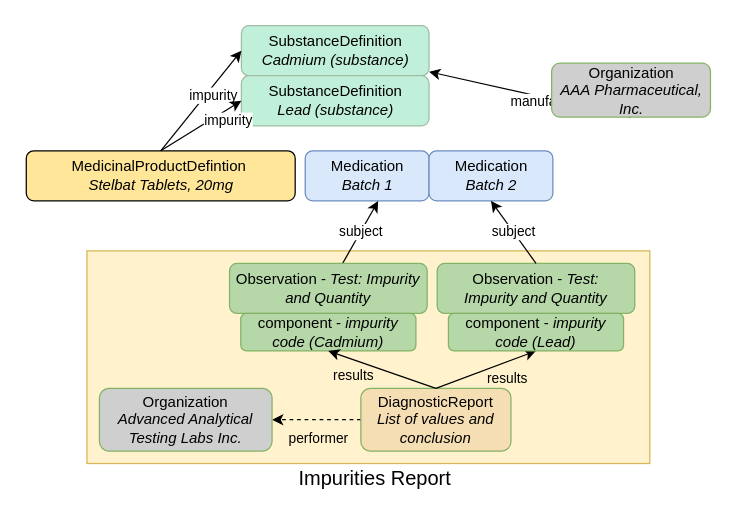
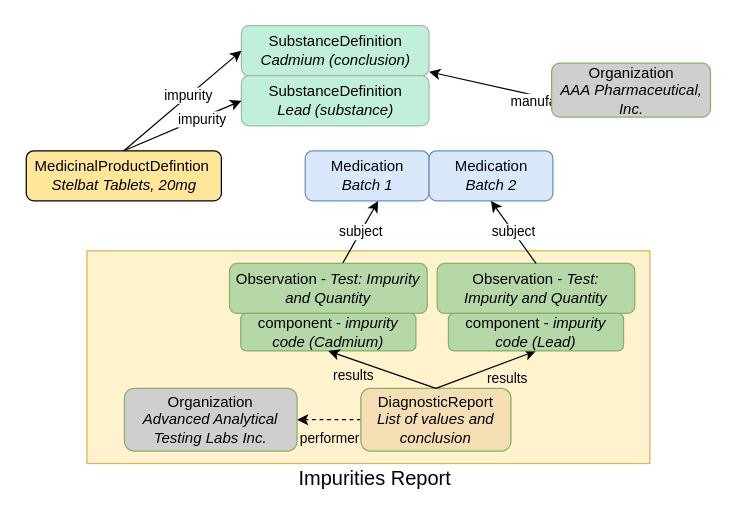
- <mxCell id="11" value="SubstanceDefinition&lt;br&gt;&lt;i style=&quot;border-color: var(--border-color);&quot;&gt;Cadmium (substance)&lt;/i&gt;" style="rounded=1;whiteSpace=wrap;html=1;fontSize=12;glass=0;strokeWidth=1;shadow=0;fillColor=#c1f0da;strokeColor=#9ebda2;" parent="1" vertex="1"><mxGeometry x="192.5" y="20" width="150" height="40" as="geometry" /></mxCell>
+ <mxCell id="11" value="SubstanceDefinition&lt;br&gt;&lt;i style=&quot;border-color: var(--border-color);&quot;&gt;Cadmium (conclusion)&lt;/i&gt;" style="rounded=1;whiteSpace=wrap;html=1;fontSize=12;glass=0;strokeWidth=1;shadow=0;fillColor=#c1f0da;strokeColor=#9ebda2;" parent="1" vertex="1"><mxGeometry x="192.5" y="20" width="150" height="40" as="geometry" /></mxCell>
- <mxCell id="4" value="MedicinalProductDefintion&amp;nbsp;&lt;br&gt;&lt;i style=&quot;border-color: var(--border-color);&quot;&gt;Stelbat Tablets, 20mg&lt;/i&gt;" style="rounded=1;whiteSpace=wrap;html=1;fontSize=12;glass=0;strokeWidth=1;shadow=0;fillColor=#ffe699;" parent="1" vertex="1"><mxGeometry x="20.5" y="120" width="215" height="40" as="geometry" /></mxCell>
+ <mxCell id="4" value="MedicinalProductDefintion&amp;nbsp;&lt;br&gt;&lt;i style=&quot;border-color: var(--border-color);&quot;&gt;Stelbat Tablets, 20mg&lt;/i&gt;" style="rounded=1;whiteSpace=wrap;html=1;fontSize=12;glass=0;strokeWidth=1;shadow=0;fillColor=#ffe699;" parent="1" vertex="1"><mxGeometry x="20.5" y="120" width="156" height="40" as="geometry" /></mxCell>
- <mxCell id="13" value="Organization&lt;br&gt;&lt;i&gt;Advanced Analytical Testing Labs Inc.&lt;/i&gt;" style="rounded=1;whiteSpace=wrap;html=1;fontSize=12;glass=0;strokeWidth=1;shadow=0;fillColor=#cfcfcf;strokeColor=#82b366;" parent="1" vertex="1"><mxGeometry x="79" y="310" width="138" height="50" as="geometry" /></mxCell>
+ <mxCell id="13" value="Organization&lt;br&gt;&lt;i&gt;Advanced Analytical Testing Labs Inc.&lt;/i&gt;" style="rounded=1;whiteSpace=wrap;html=1;fontSize=12;glass=0;strokeWidth=1;shadow=0;fillColor=#cfcfcf;strokeColor=#82b366;" parent="1" vertex="1"><mxGeometry x="99" y="310" width="138" height="50" as="geometry" /></mxCell>
